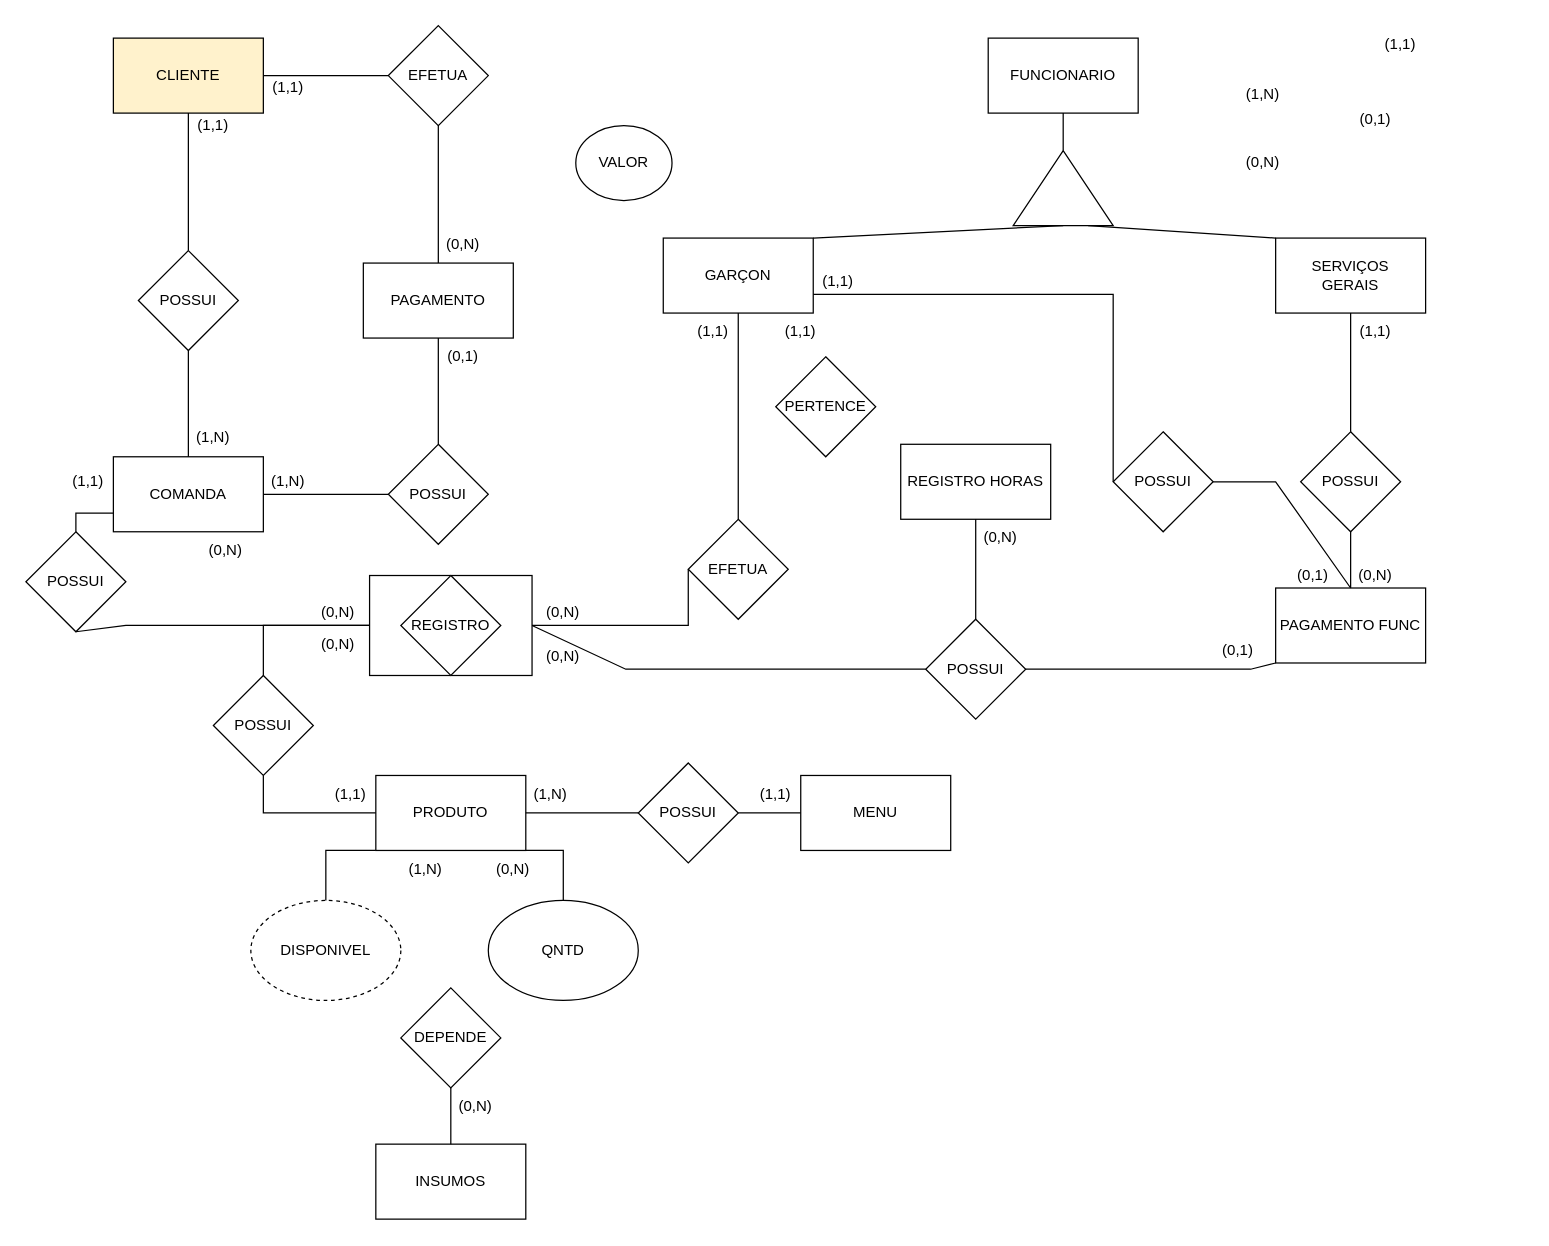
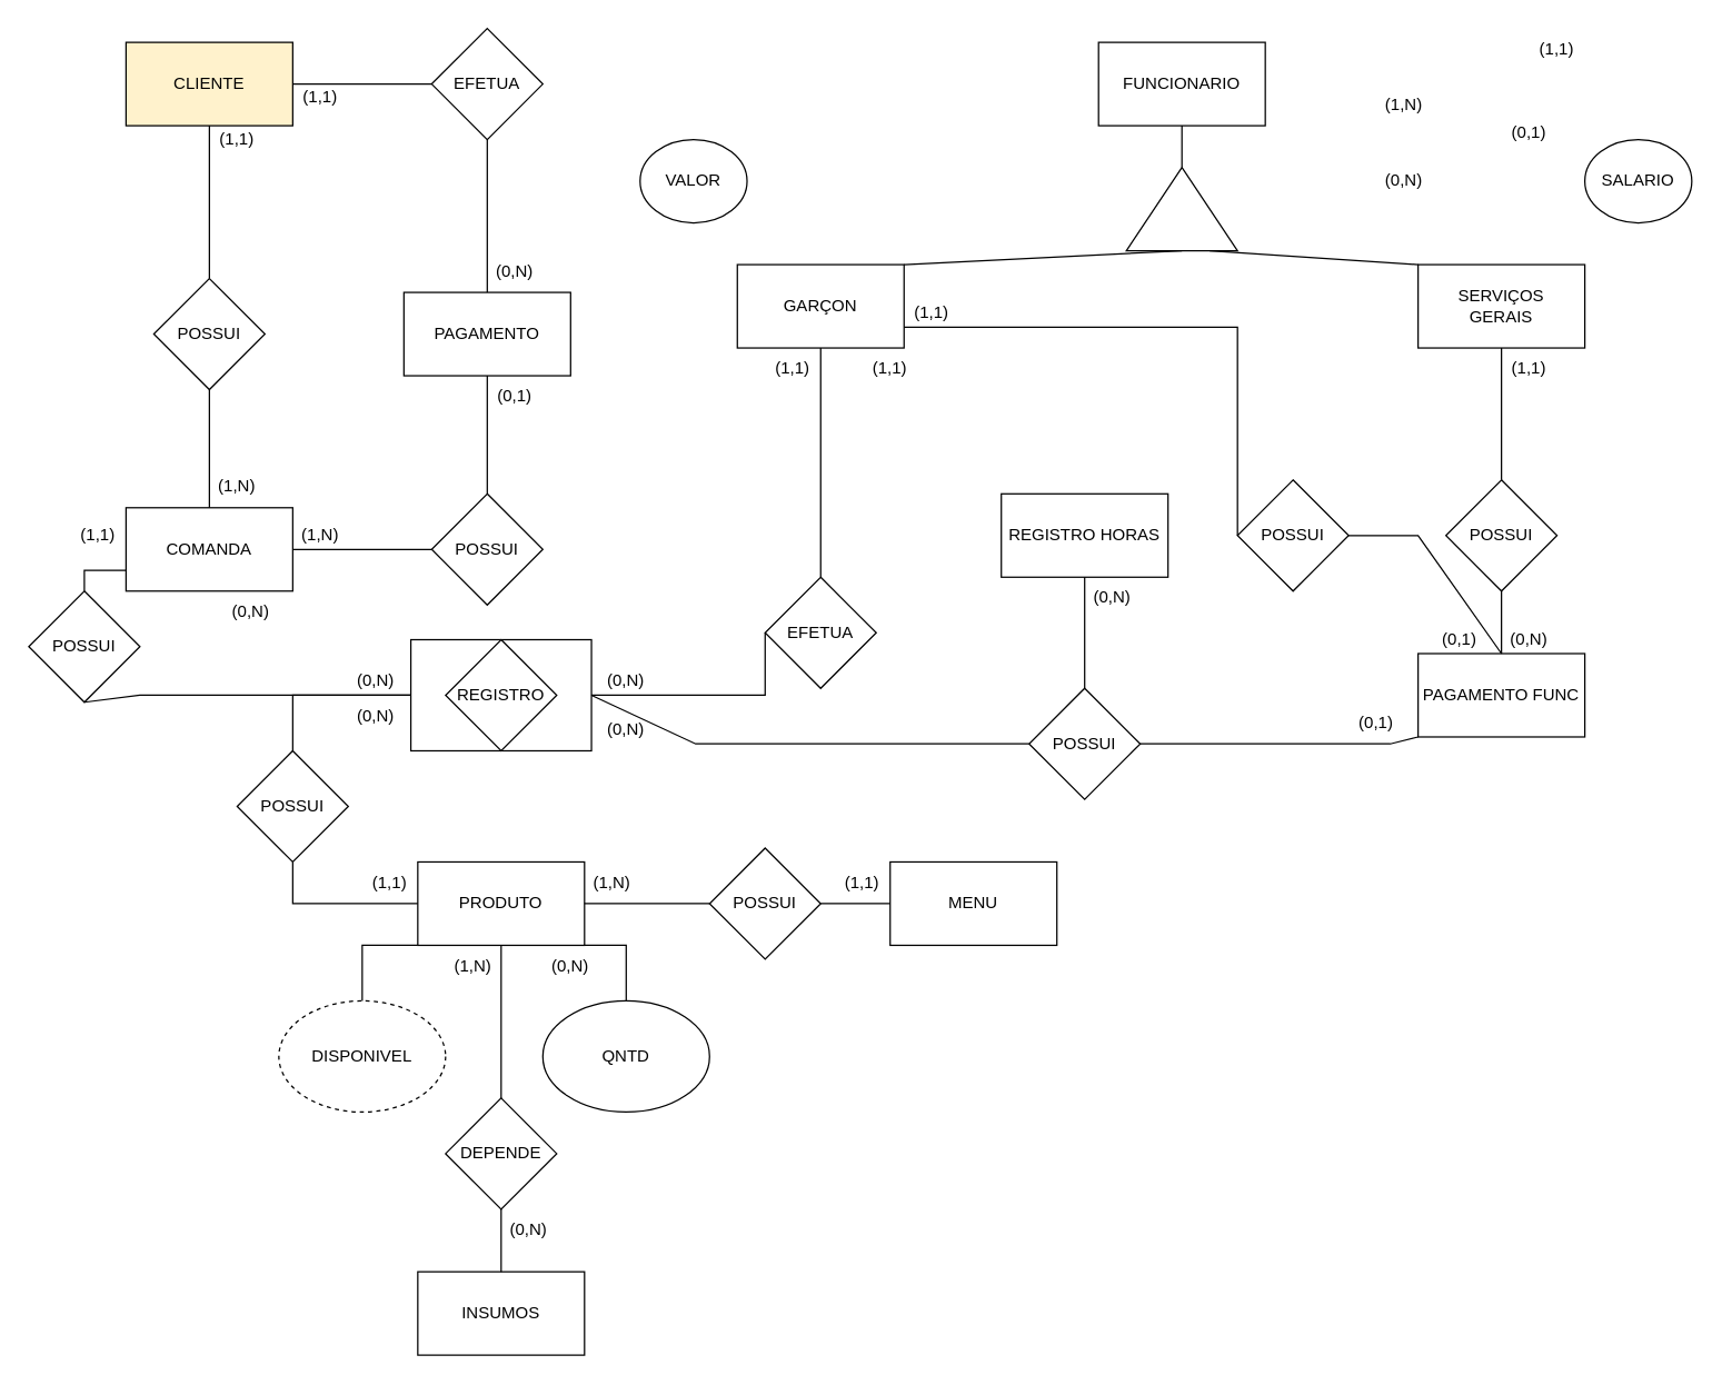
+ <mxCell id="56" value="SALARIO" style="ellipse;whiteSpace=wrap;html=1;" vertex="1" parent="1"><mxGeometry x="1140" y="100" width="77" height="60" as="geometry" /></mxCell>
- <mxCell id="16" value="PERTENCE" style="rhombus;whiteSpace=wrap;html=1;" parent="1" vertex="1"><mxGeometry x="620" y="285" width="80" height="80" as="geometry" /></mxCell>
+ <mxCell id="51" value="" style="endArrow=none;html=1;rounded=0;entryX=0.5;entryY=0;entryDx=0;entryDy=0;exitX=0.5;exitY=1;exitDx=0;exitDy=0;" parent="1" source="21" target="26" edge="1"><mxGeometry width="50" height="50" relative="1" as="geometry"><mxPoint x="310" y="660" as="sourcePoint" /><mxPoint x="220" y="630" as="targetPoint" /><Array as="points" /></mxGeometry></mxCell>
